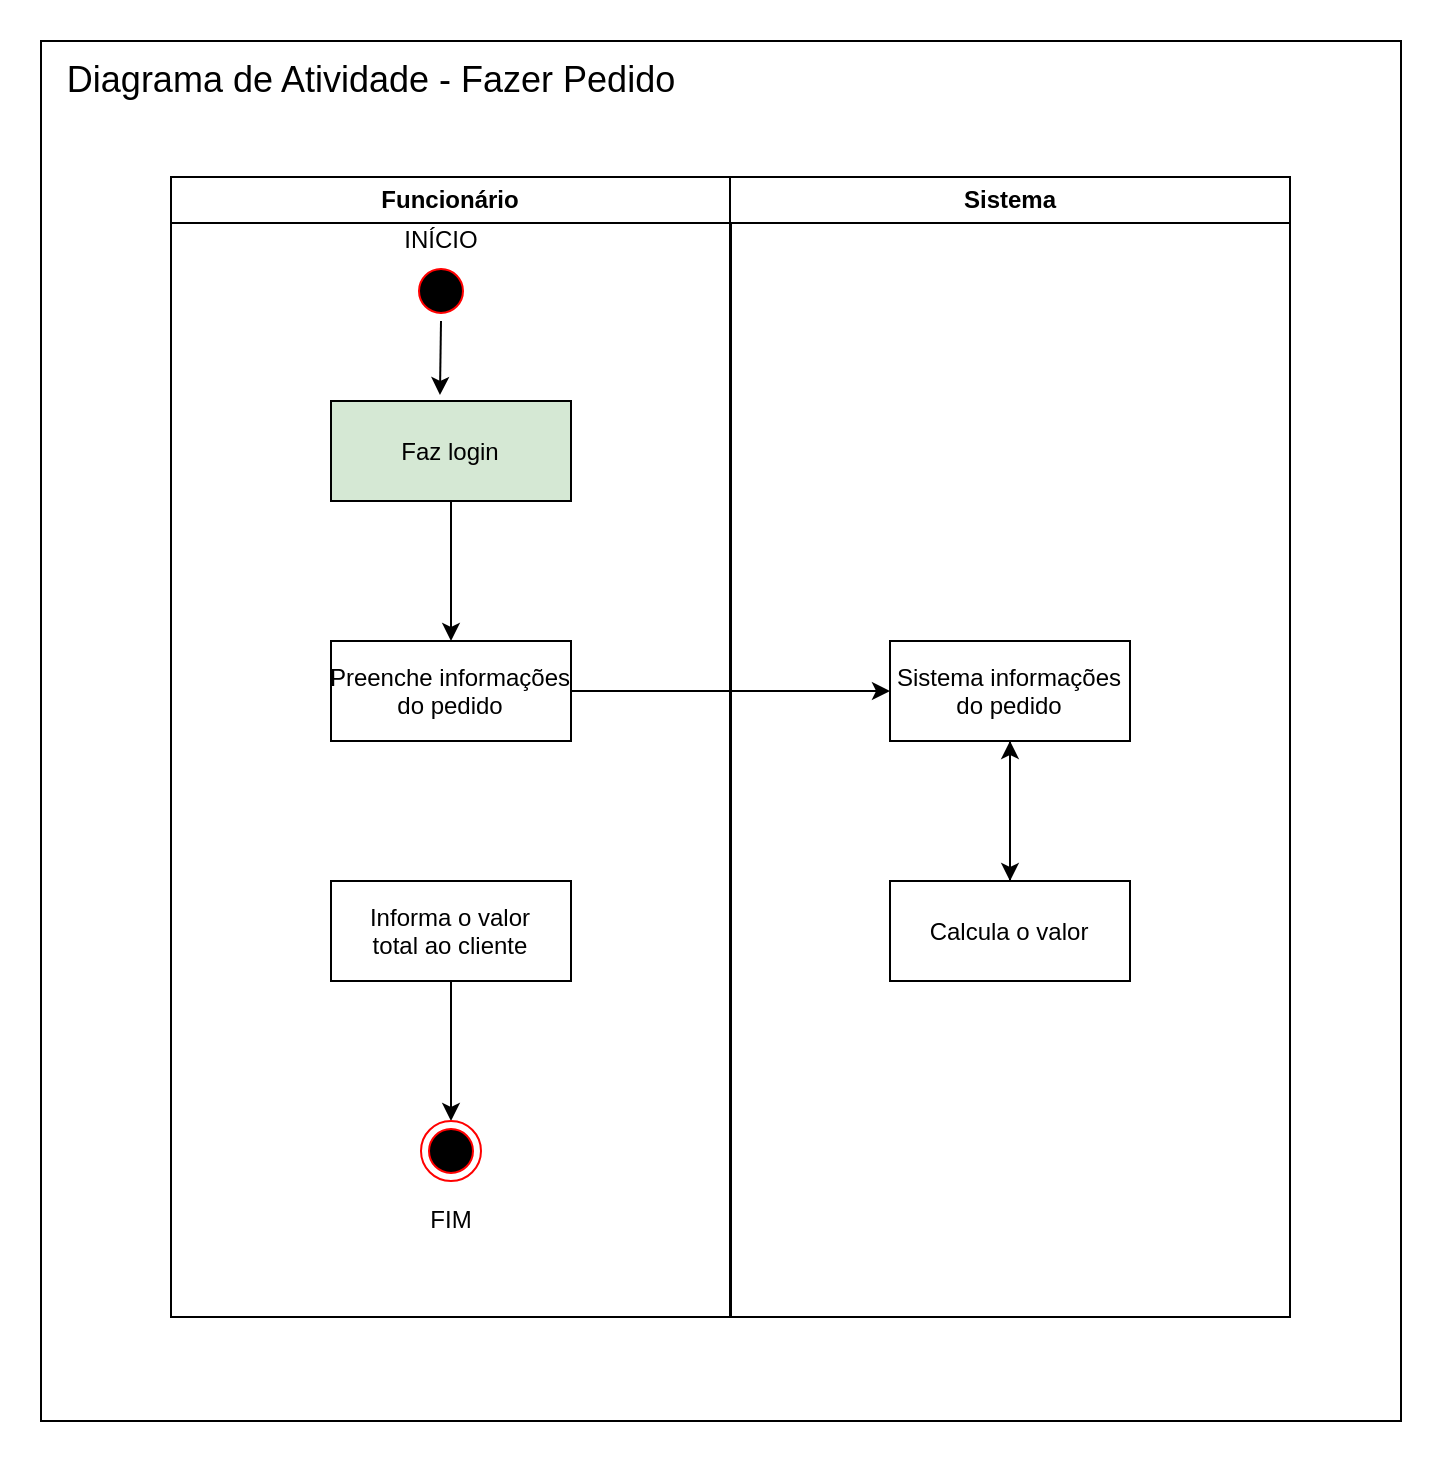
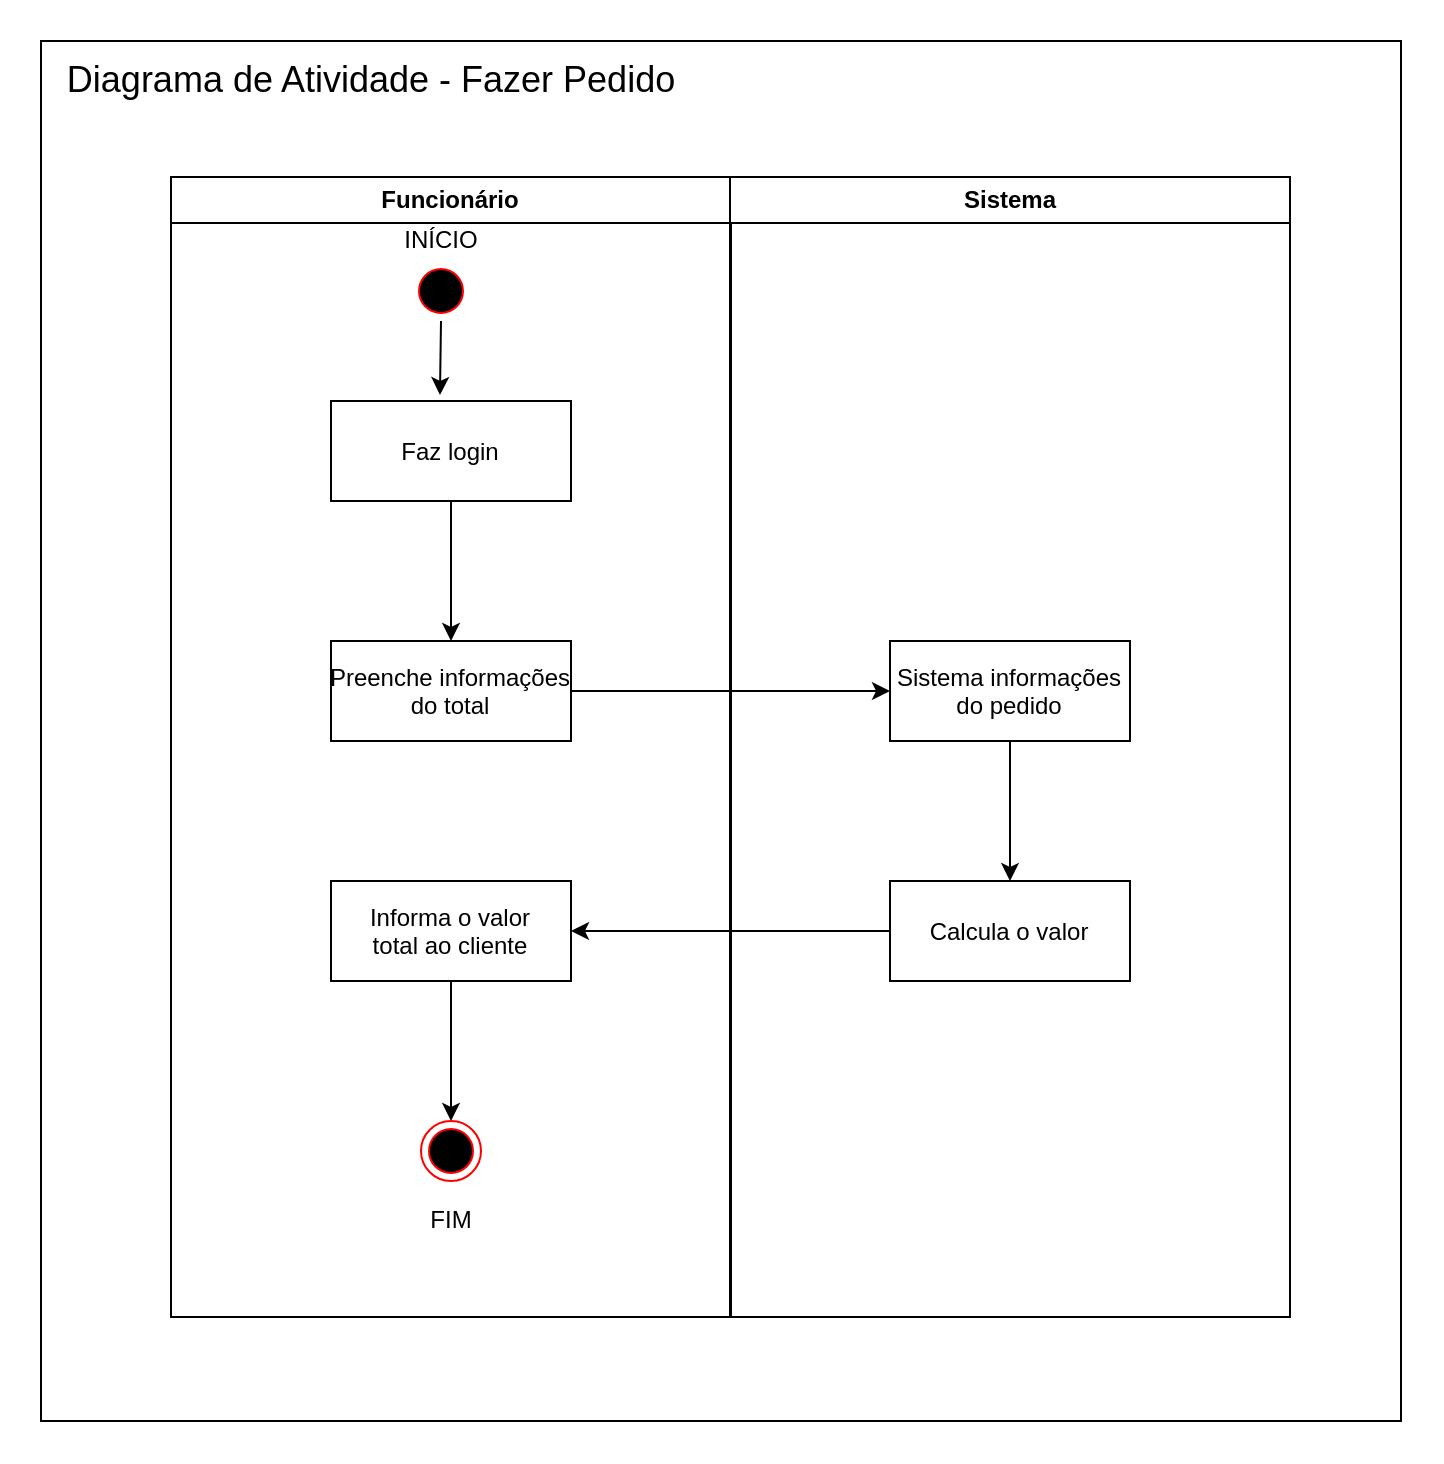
- <mxCell id="8" value="Faz login" style="fillColor=#d5e8d4;" vertex="1" parent="4"><mxGeometry x="80" y="112" width="120" height="50" as="geometry" /></mxCell>
+ <mxCell id="8" value="Faz login" style="" vertex="1" parent="4"><mxGeometry x="80" y="112" width="120" height="50" as="geometry" /></mxCell>
- <mxCell id="10" value="Preenche informações &#10;do pedido" style="" vertex="1" parent="4"><mxGeometry x="80" y="232" width="120" height="50" as="geometry" /></mxCell>
+ <mxCell id="10" value="Preenche informações &#10;do total" style="" vertex="1" parent="4"><mxGeometry x="80" y="232" width="120" height="50" as="geometry" /></mxCell>
- <mxCell id="20" style="edgeStyle=orthogonalEdgeStyle;rounded=0;orthogonalLoop=1;jettySize=auto;html=1;" edge="1" parent="1" source="17" target="16"><mxGeometry relative="1" as="geometry" /></mxCell>
+ <mxCell id="20" style="edgeStyle=orthogonalEdgeStyle;rounded=0;orthogonalLoop=1;jettySize=auto;html=1;entryX=1;entryY=0.5;entryDx=0;entryDy=0;" edge="1" parent="1" source="17" target="12"><mxGeometry relative="1" as="geometry" /></mxCell>
